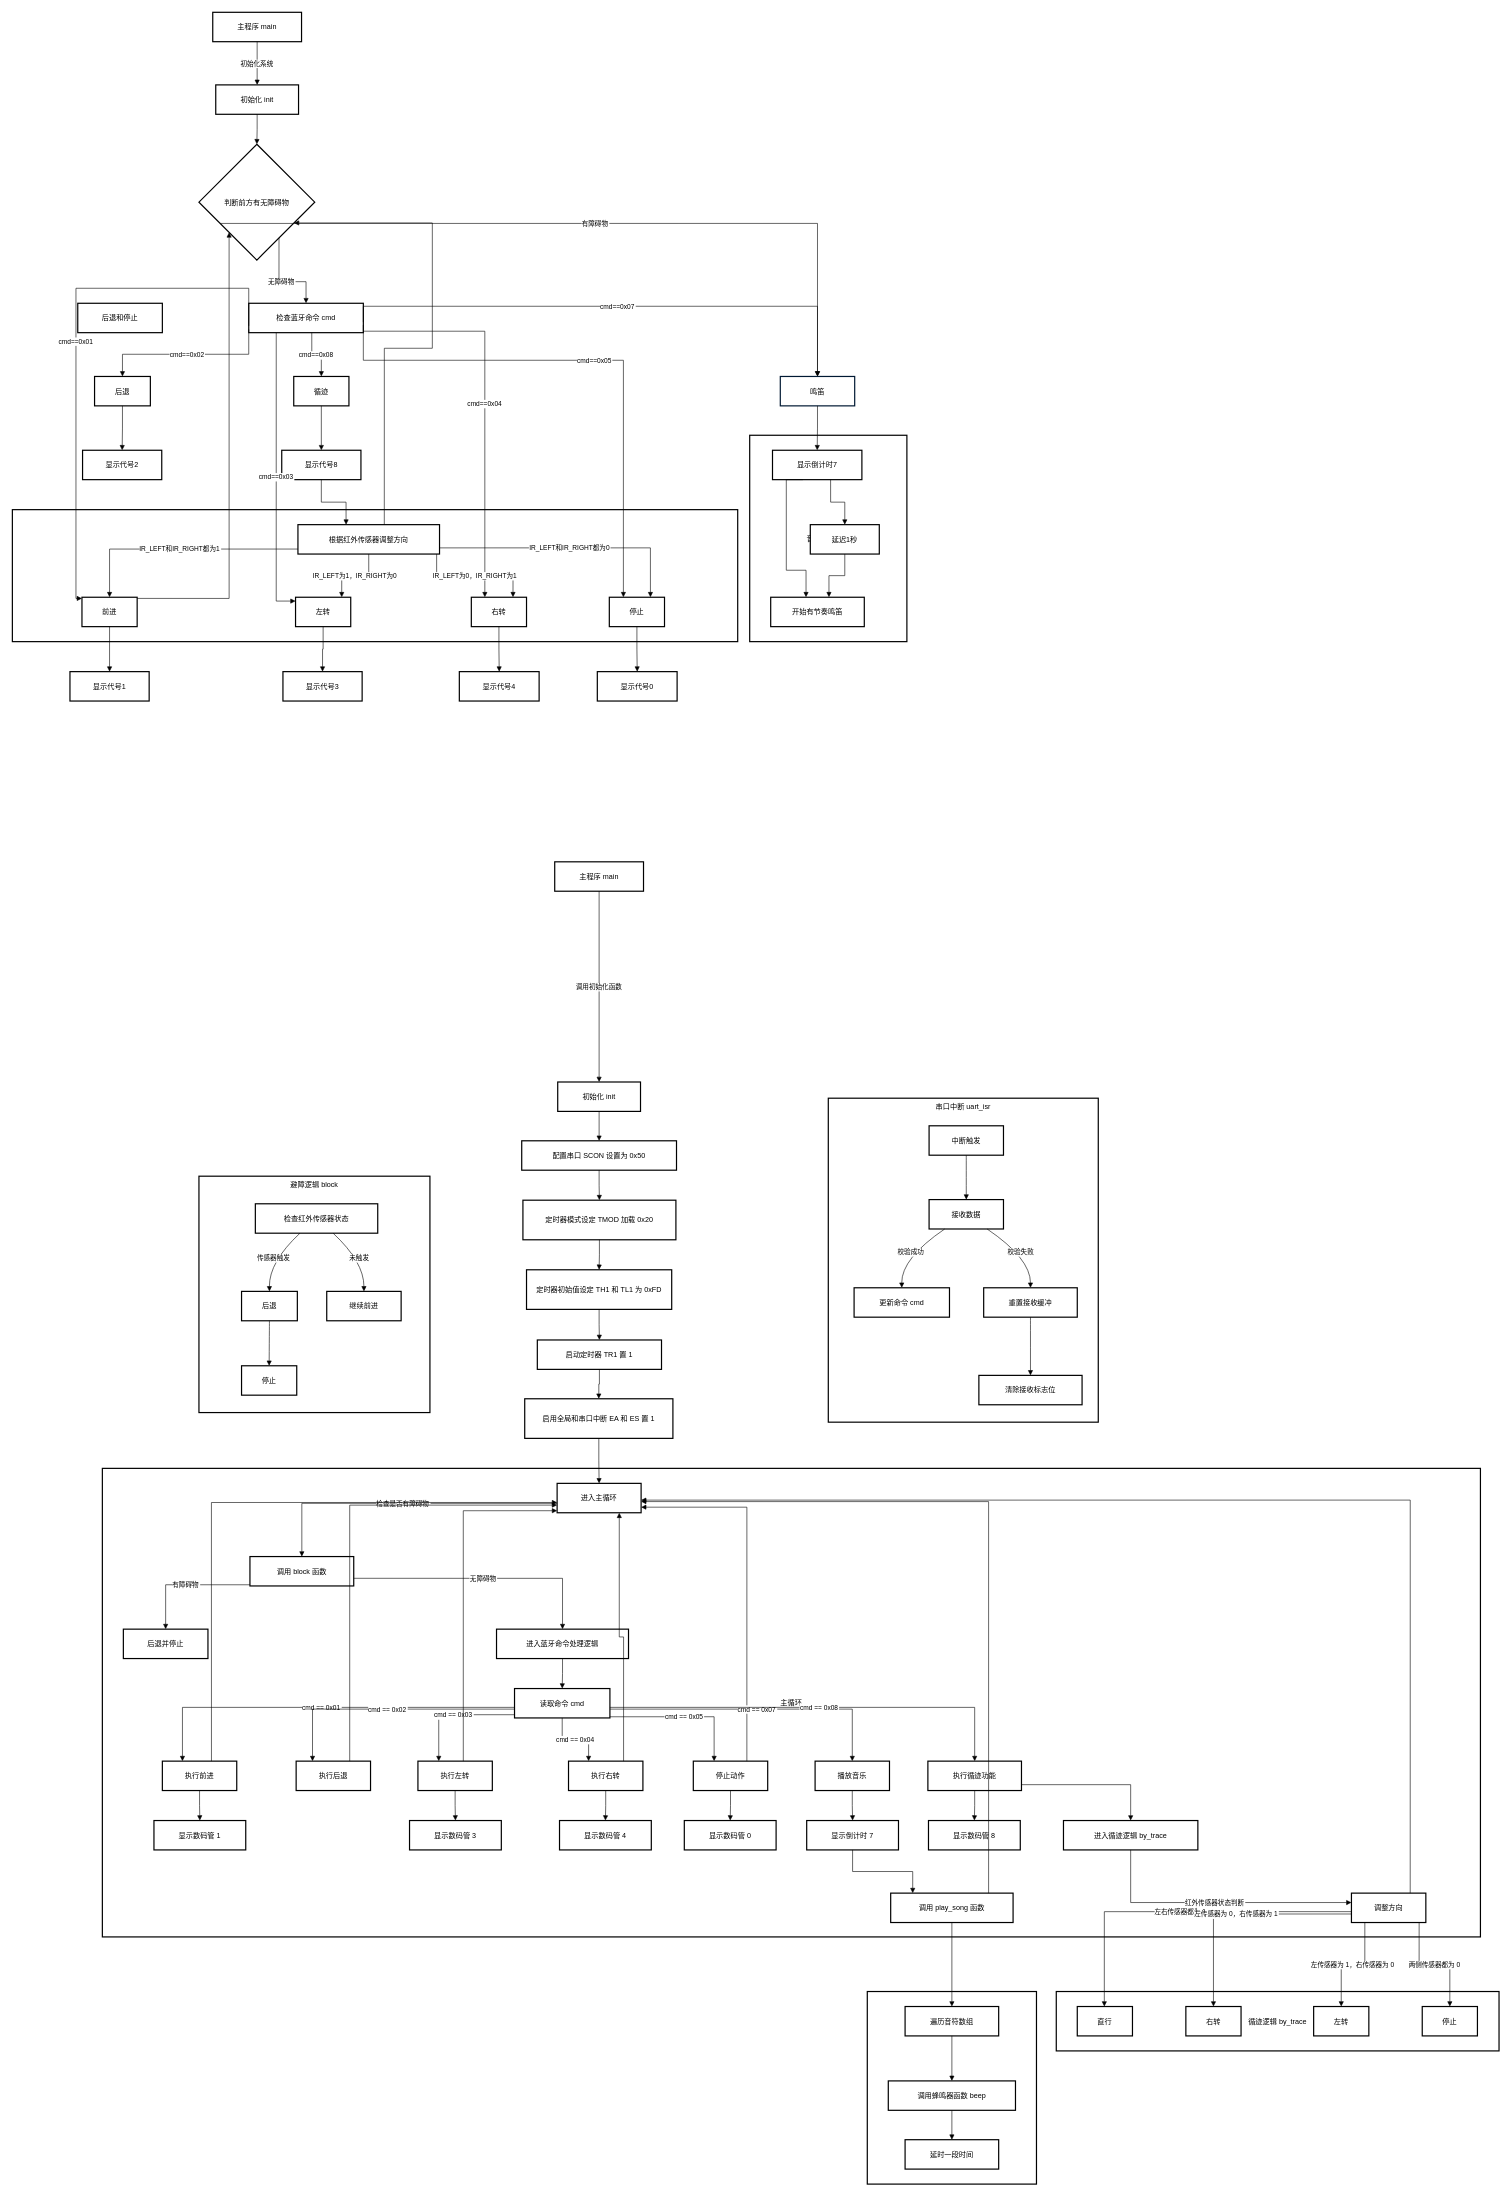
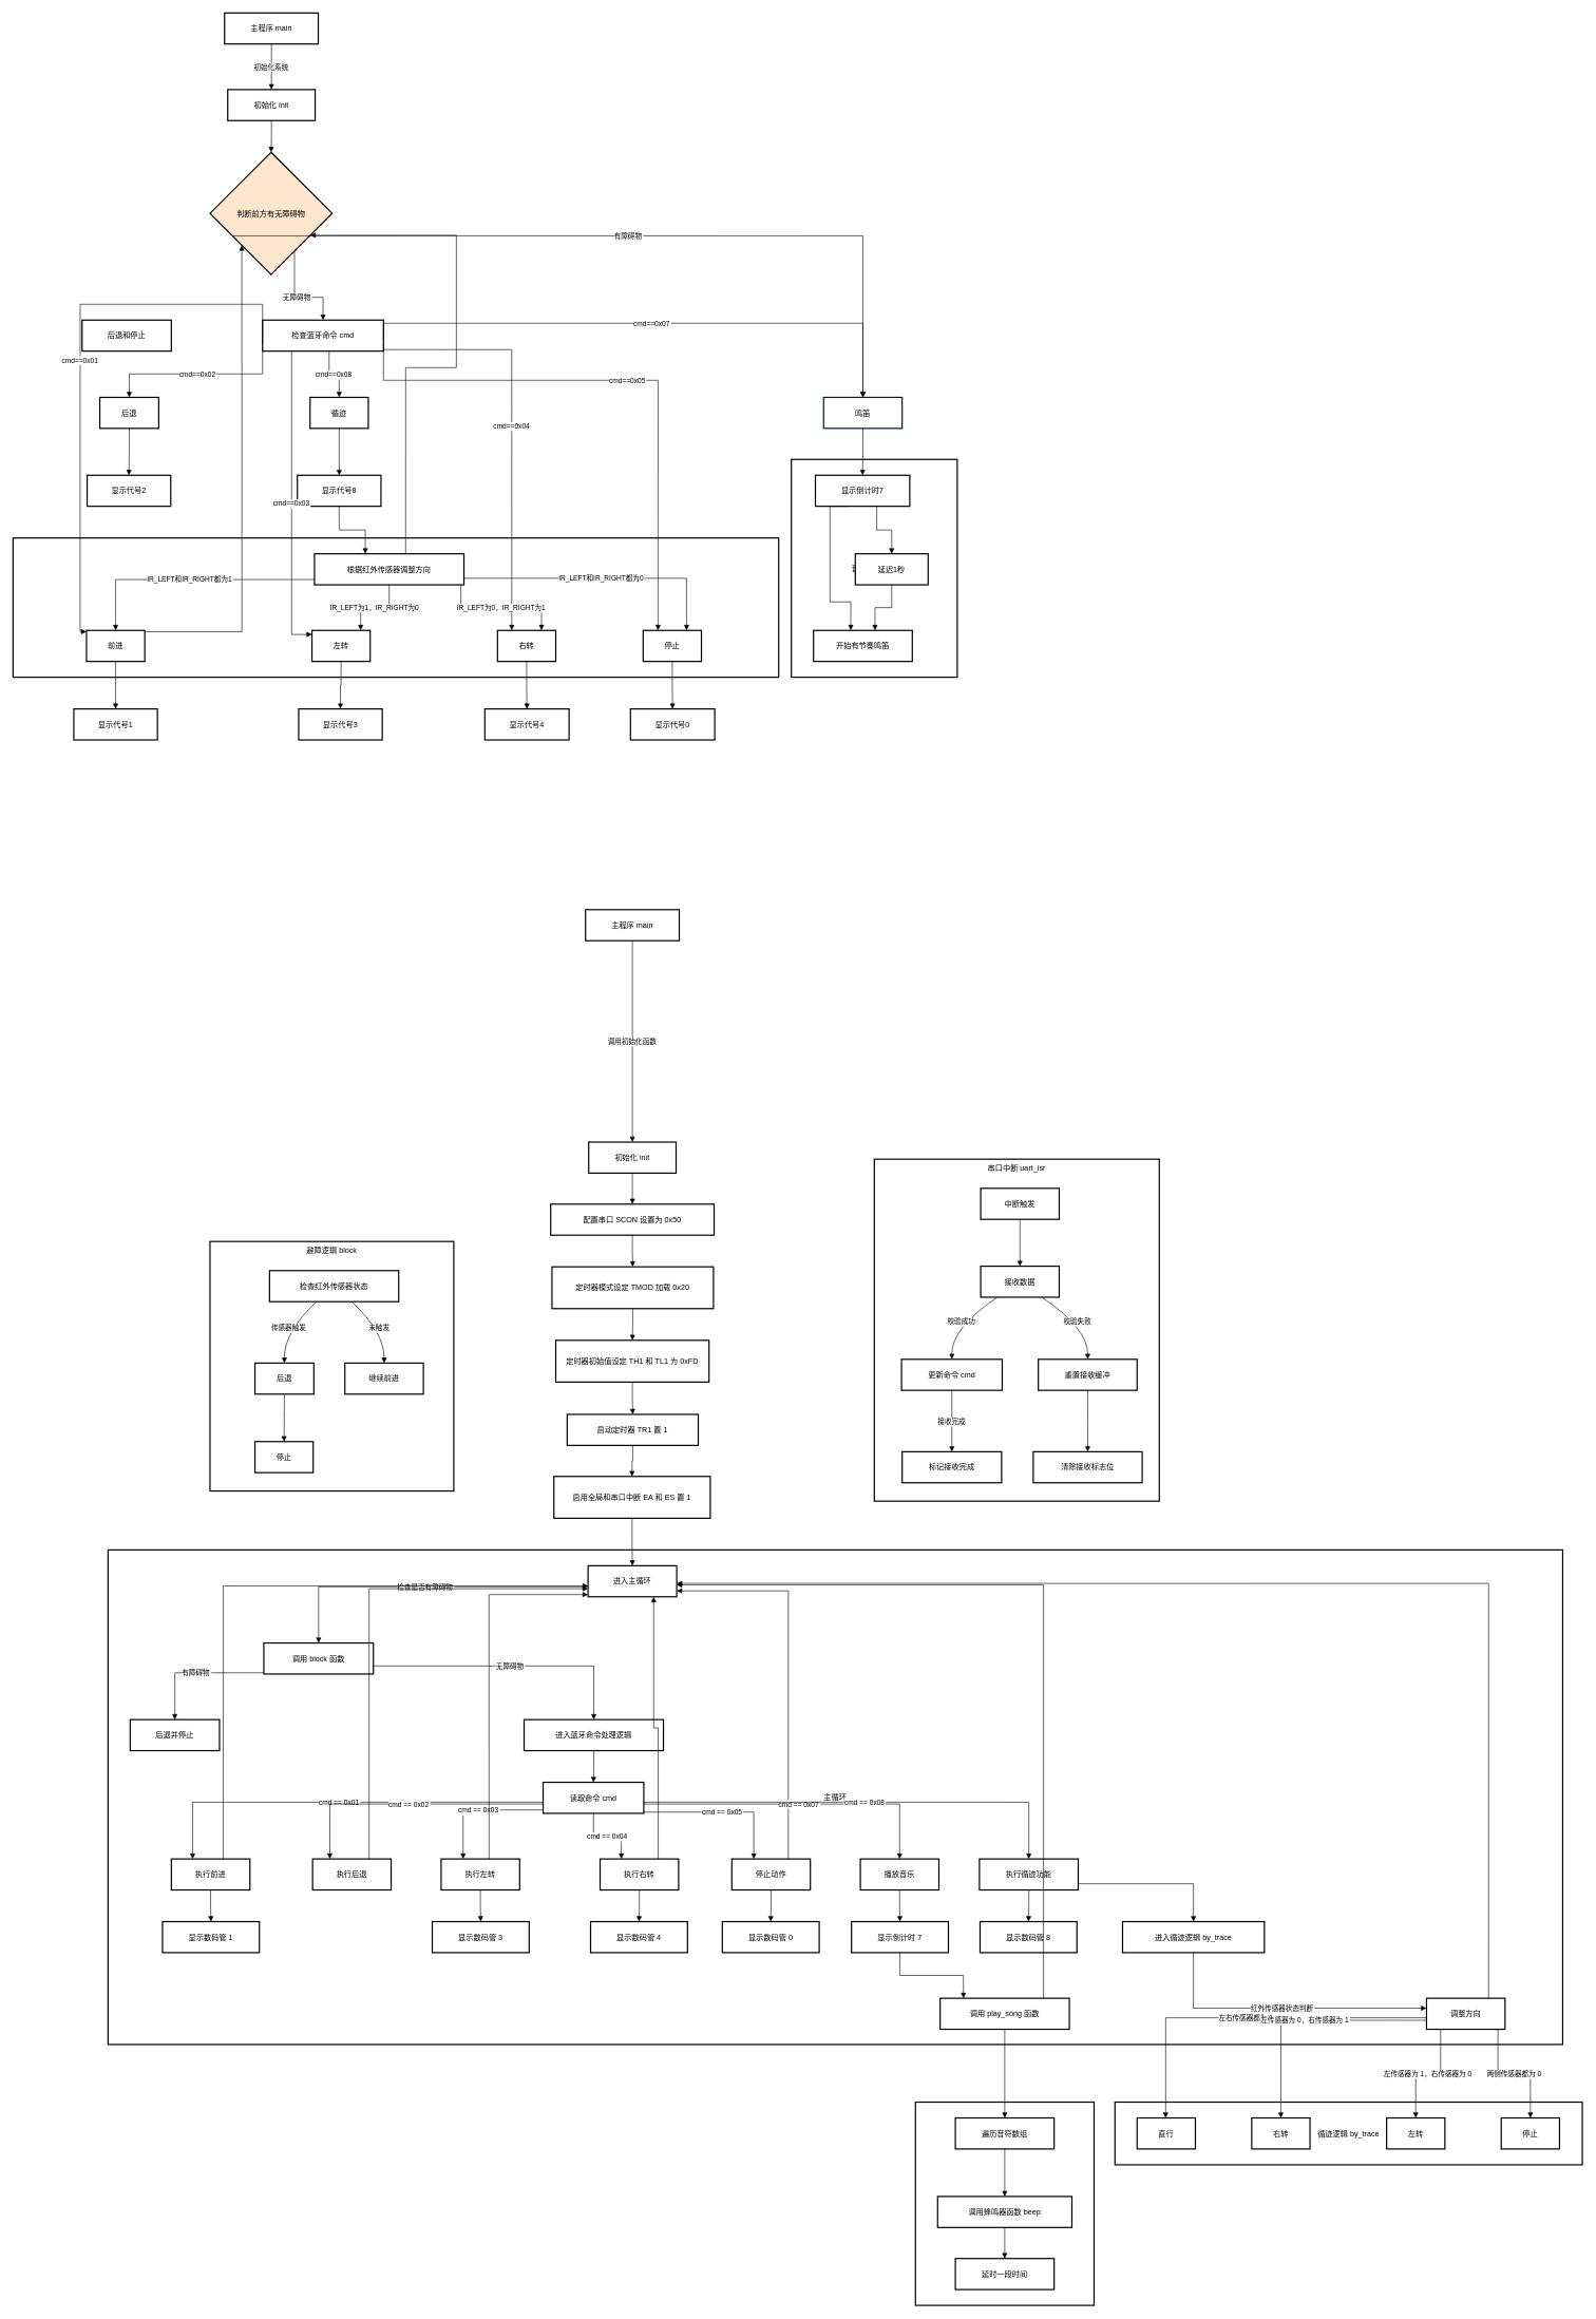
- <mxCell id="6" value="判断前方有无障碍物" style="rhombus;strokeWidth=2;whiteSpace=wrap;" vertex="1" parent="1"><mxGeometry x="331" y="240" width="193" height="193" as="geometry" /></mxCell>
+ <mxCell id="6" value="判断前方有无障碍物" style="rhombus;strokeWidth=2;whiteSpace=wrap;fillColor=#ffe6cc;" vertex="1" parent="1"><mxGeometry x="331" y="240" width="193" height="193" as="geometry" /></mxCell>
+ <mxCell id="73" value="接收完成" style="curved=1;startArrow=none;endArrow=block;exitX=0.5;exitY=0.98;entryX=0.5;entryY=0;rounded=0;" edge="1" parent="64" source="67" target="68"><mxGeometry relative="1" as="geometry"><Array as="points" /></mxGeometry></mxCell>
+ <mxCell id="68" value="标记接收完成" style="whiteSpace=wrap;strokeWidth=2;" vertex="1" parent="64"><mxGeometry x="44" y="462" width="157" height="49" as="geometry" /></mxCell>
